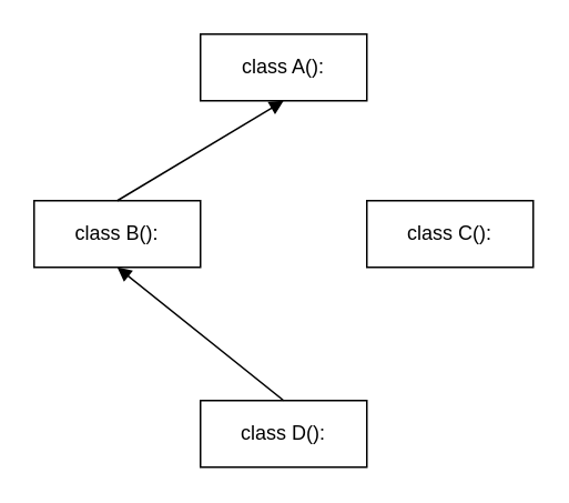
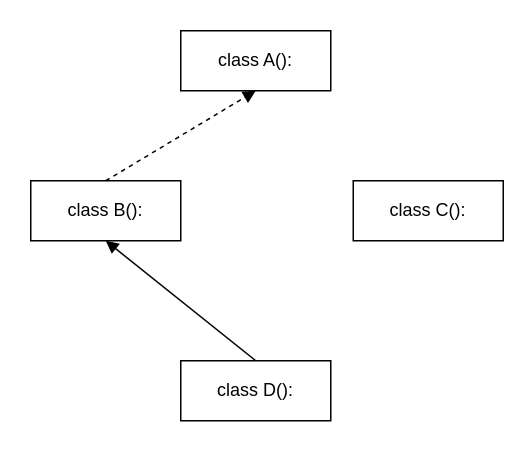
- <mxCell id="6" value="" style="html=1;verticalAlign=bottom;endArrow=block;curved=0;rounded=0;exitX=0.5;exitY=0;exitDx=0;exitDy=0;entryX=0.5;entryY=1;entryDx=0;entryDy=0;" edge="1" parent="1" source="3" target="2"><mxGeometry width="80" relative="1" as="geometry"><mxPoint x="160" y="110" as="sourcePoint" /><mxPoint x="240" y="110" as="targetPoint" /></mxGeometry></mxCell>
+ <mxCell id="6" value="" style="html=1;verticalAlign=bottom;endArrow=block;curved=0;rounded=0;exitX=0.5;exitY=0;exitDx=0;exitDy=0;entryX=0.5;entryY=1;entryDx=0;entryDy=0;dashed=1;" edge="1" parent="1" source="3" target="2"><mxGeometry width="80" relative="1" as="geometry"><mxPoint x="160" y="110" as="sourcePoint" /><mxPoint x="240" y="110" as="targetPoint" /></mxGeometry></mxCell>
- <mxCell id="4" value="class C():" style="whiteSpace=wrap;html=1;align=center;" vertex="1" parent="1"><mxGeometry x="220" y="120" width="100" height="40" as="geometry" /></mxCell>
+ <mxCell id="4" value="class C():" style="whiteSpace=wrap;html=1;align=center;" vertex="1" parent="1"><mxGeometry x="235" y="120" width="100" height="40" as="geometry" /></mxCell>
